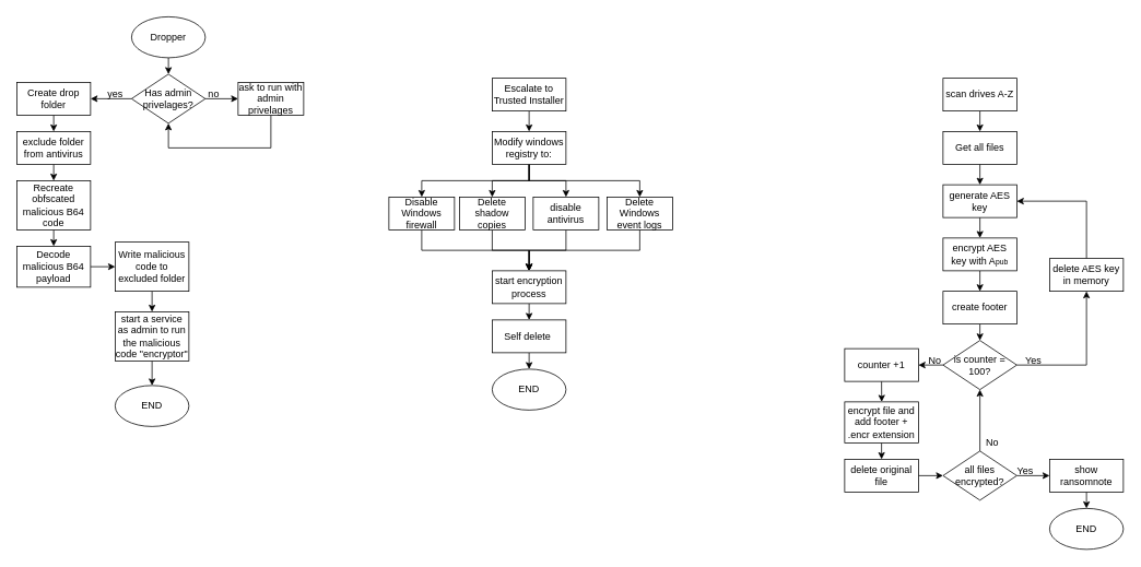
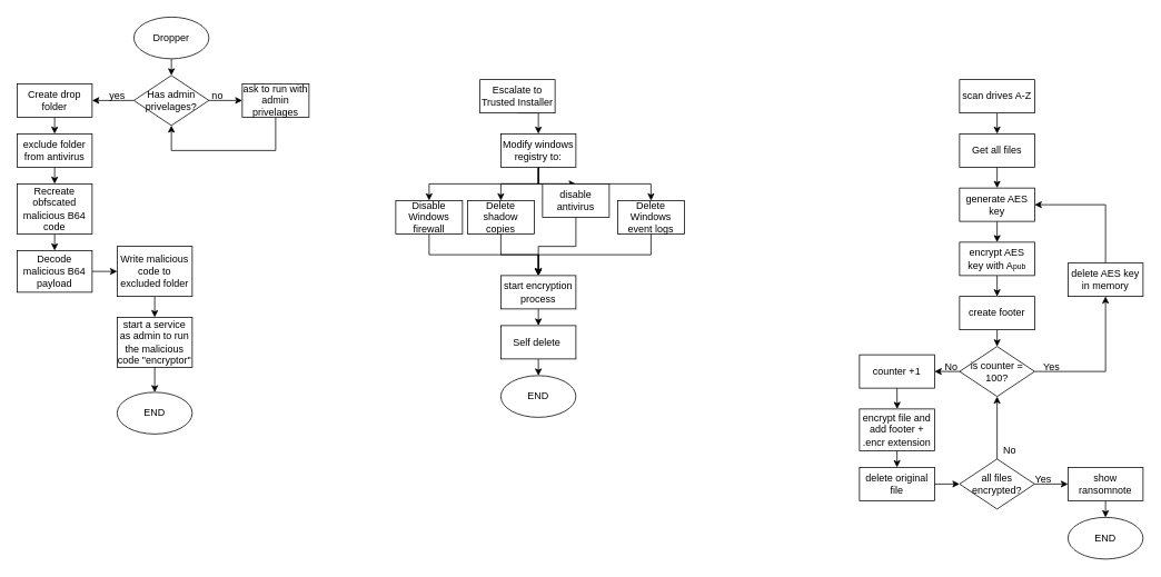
- <mxCell id="25" value="Escalate to Trusted Installer" style="rounded=0;whiteSpace=wrap;html=1;" parent="1" vertex="1"><mxGeometry x="600" y="95" width="90" height="40" as="geometry" /></mxCell>
+ <mxCell id="25" value="Escalate to Trusted Installer" style="rounded=0;whiteSpace=wrap;html=1;" parent="1" vertex="1"><mxGeometry x="575" y="95" width="90" height="40" as="geometry" /></mxCell>
- <mxCell id="38" value="disable antivirus" style="rounded=0;whiteSpace=wrap;html=1;" parent="1" vertex="1"><mxGeometry x="650" y="240" width="80" height="40" as="geometry" /></mxCell>
+ <mxCell id="38" value="disable antivirus" style="rounded=0;whiteSpace=wrap;html=1;" parent="1" vertex="1"><mxGeometry x="650" y="220" width="80" height="40" as="geometry" /></mxCell>
